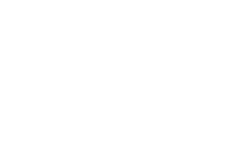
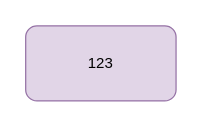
+ <mxCell id="2" value="123" style="rounded=1;whiteSpace=wrap;html=1;fillColor=#e1d5e7;strokeColor=#9673a6;" parent="1" vertex="1"><mxGeometry x="20" y="20" width="120" height="60" as="geometry" /></mxCell>
